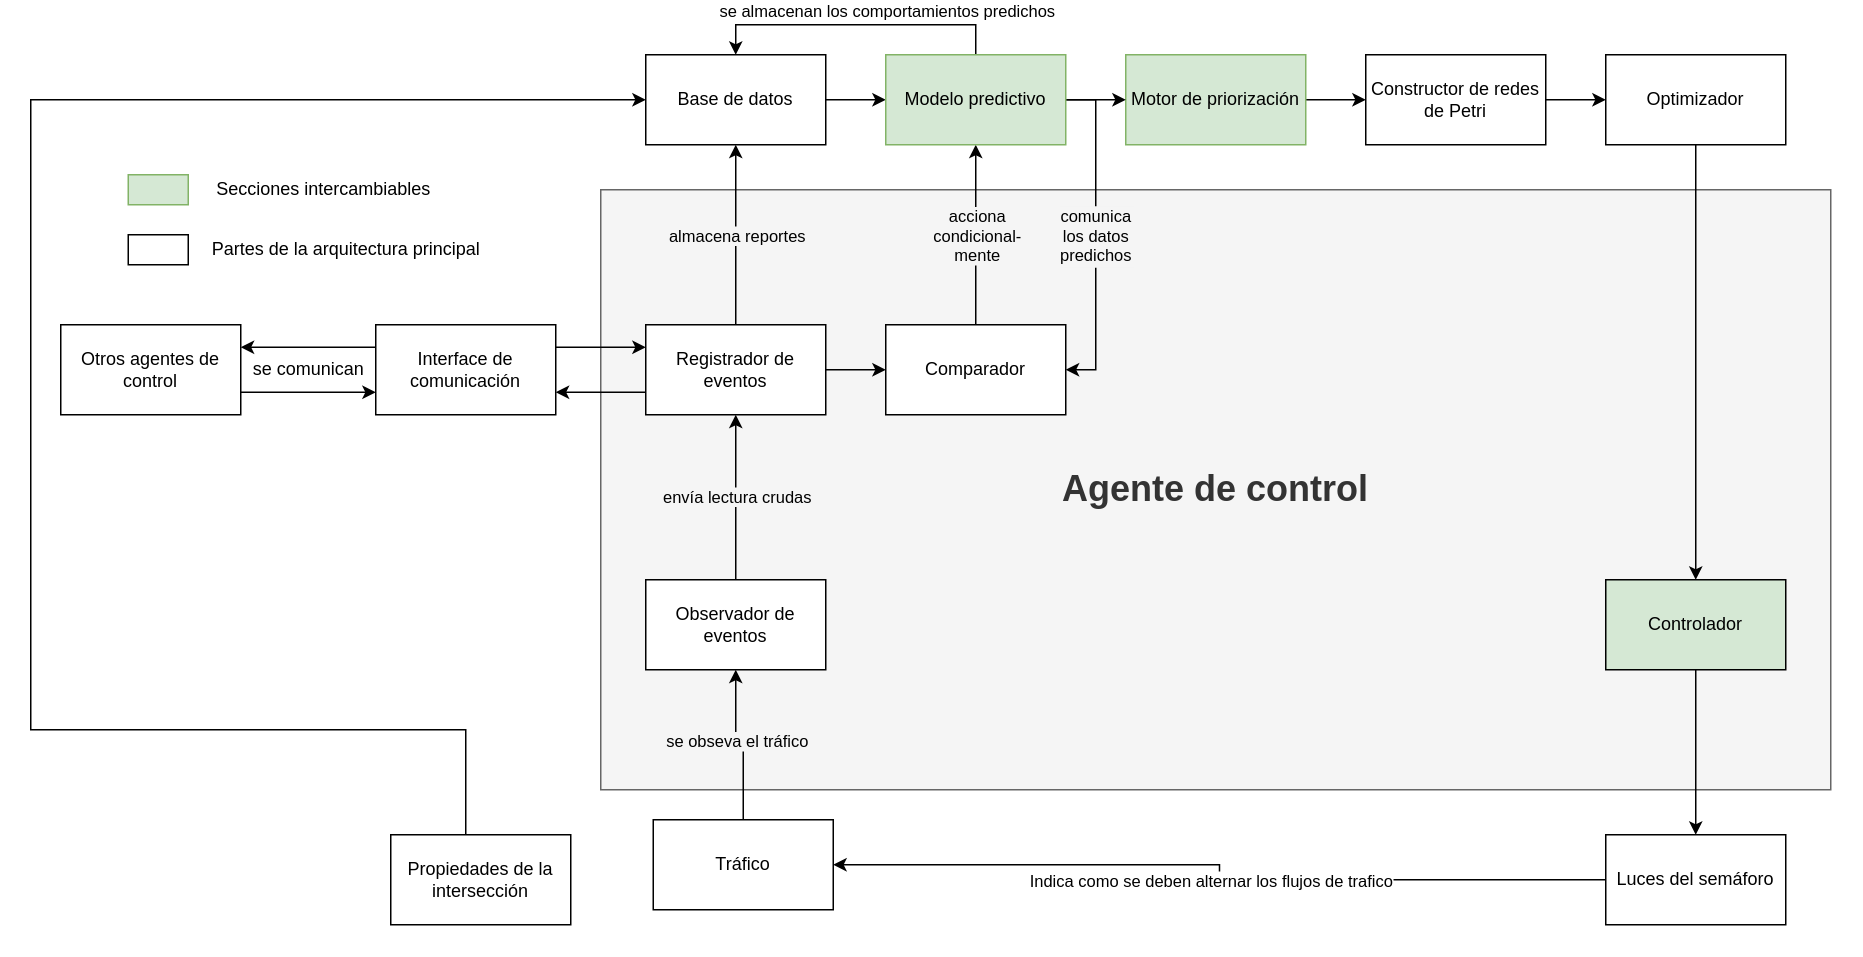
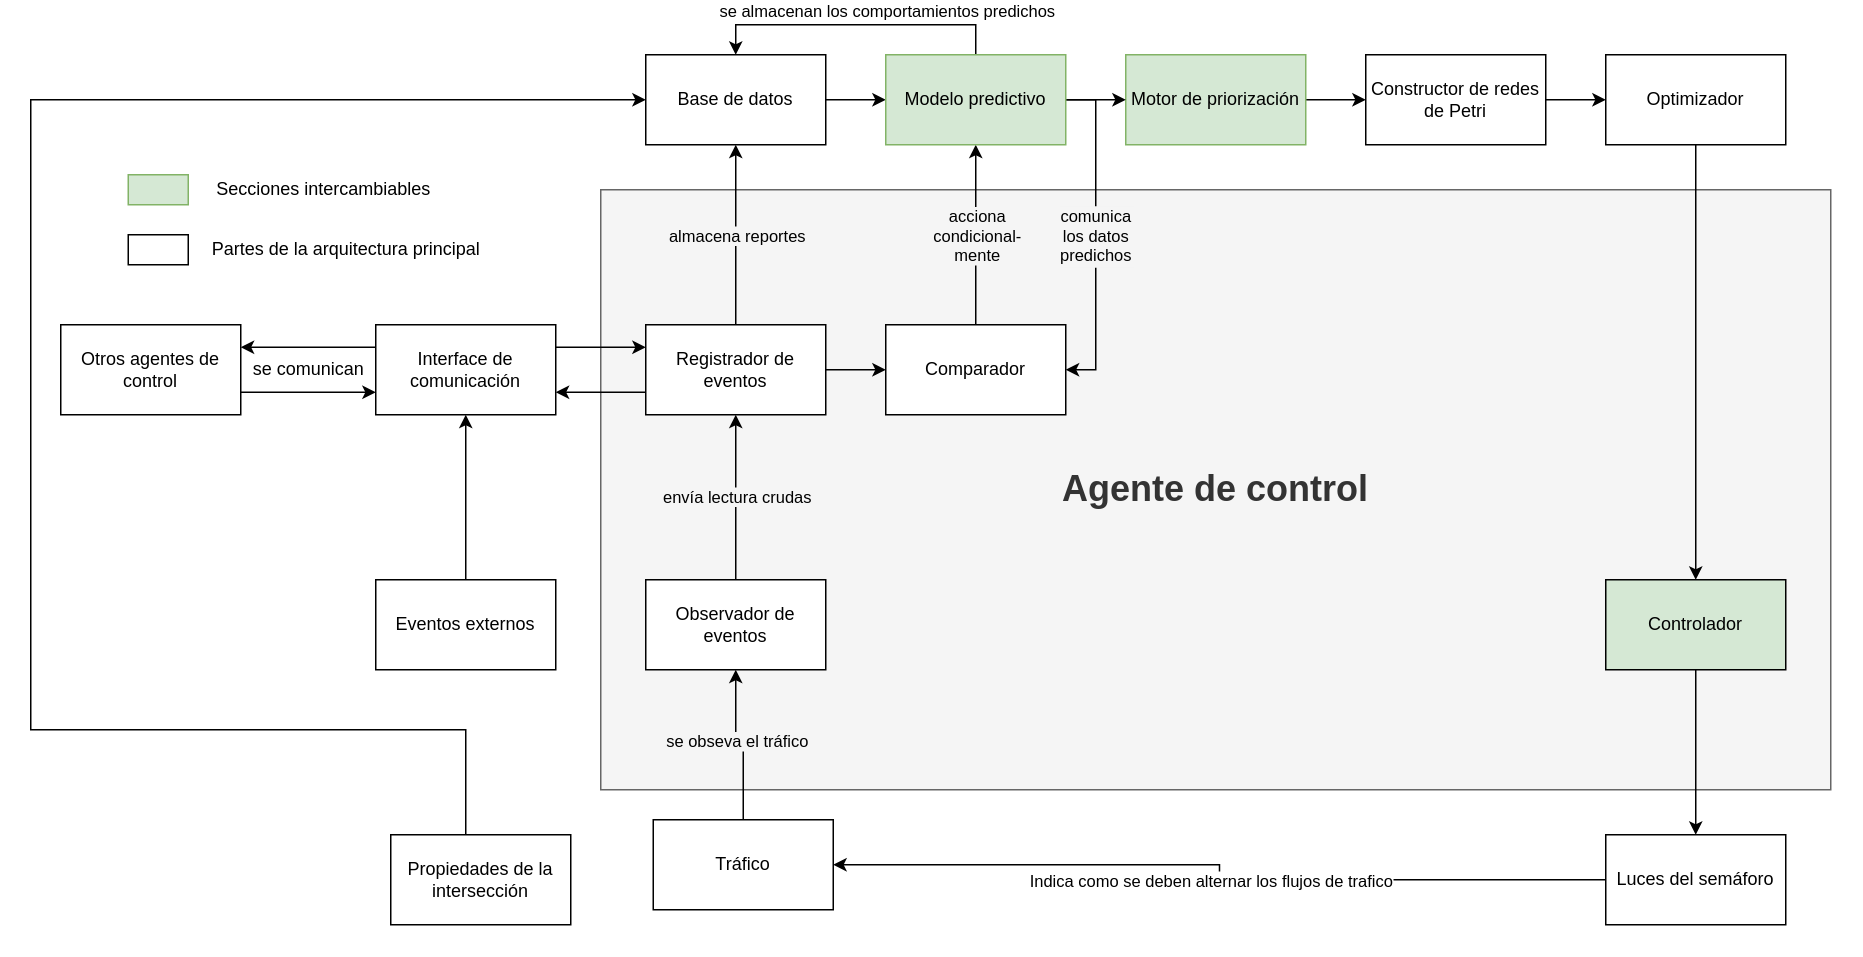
+ <mxCell id="29" value="" style="edgeStyle=orthogonalEdgeStyle;rounded=0;orthogonalLoop=1;jettySize=auto;html=1;" parent="1" source="30" target="16" edge="1"><mxGeometry relative="1" as="geometry" /></mxCell>
+ <mxCell id="30" value="Eventos externos" style="whiteSpace=wrap;html=1;" parent="1" vertex="1"><mxGeometry x="250" y="370" width="120" height="60" as="geometry" /></mxCell>
